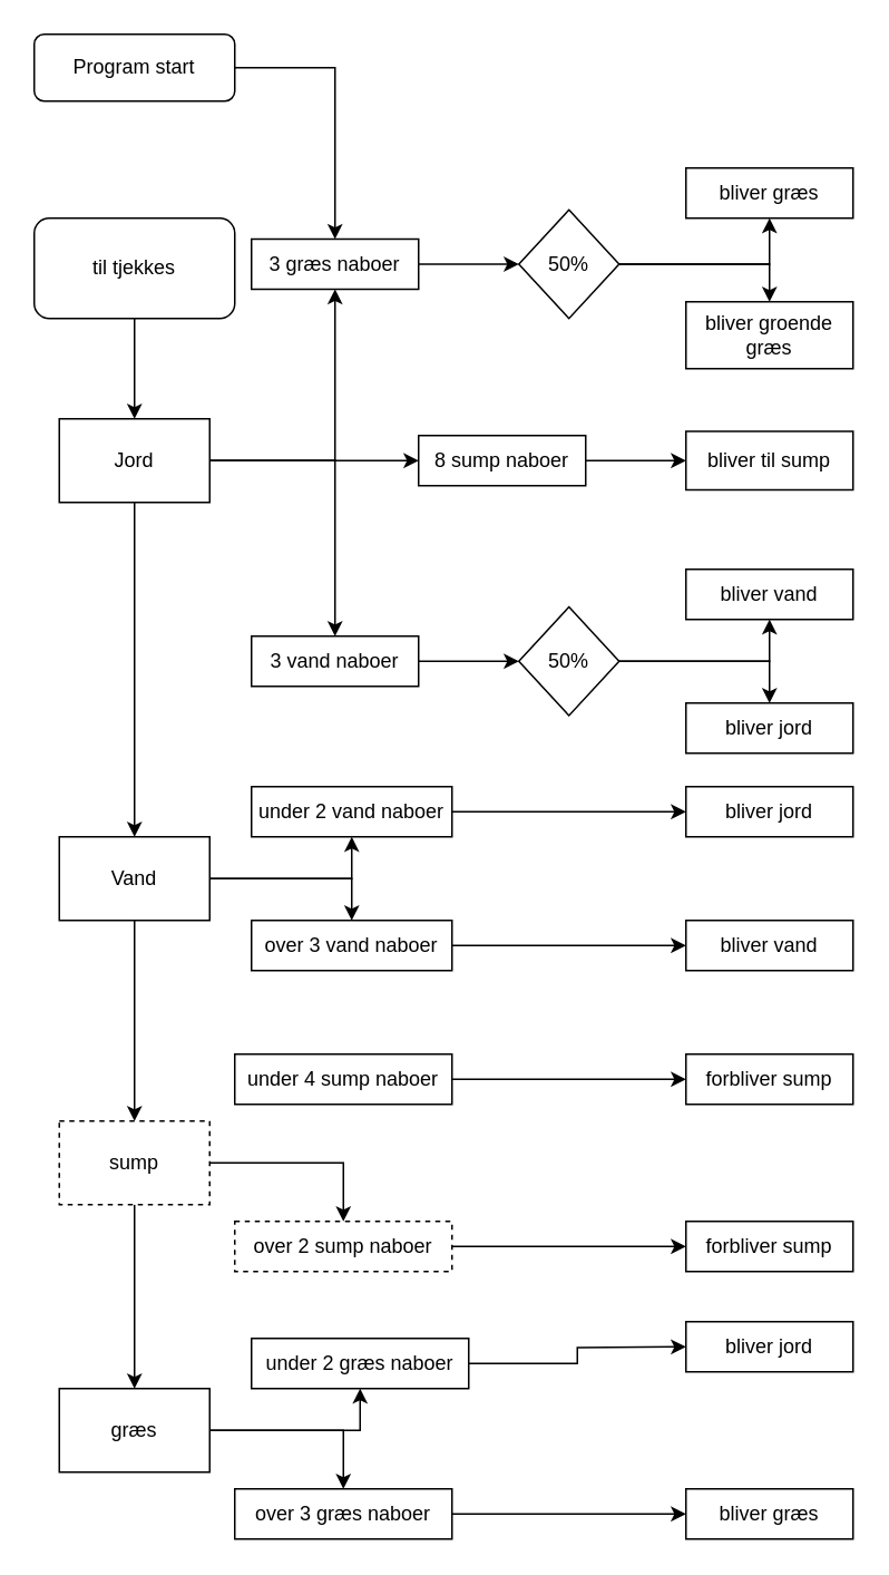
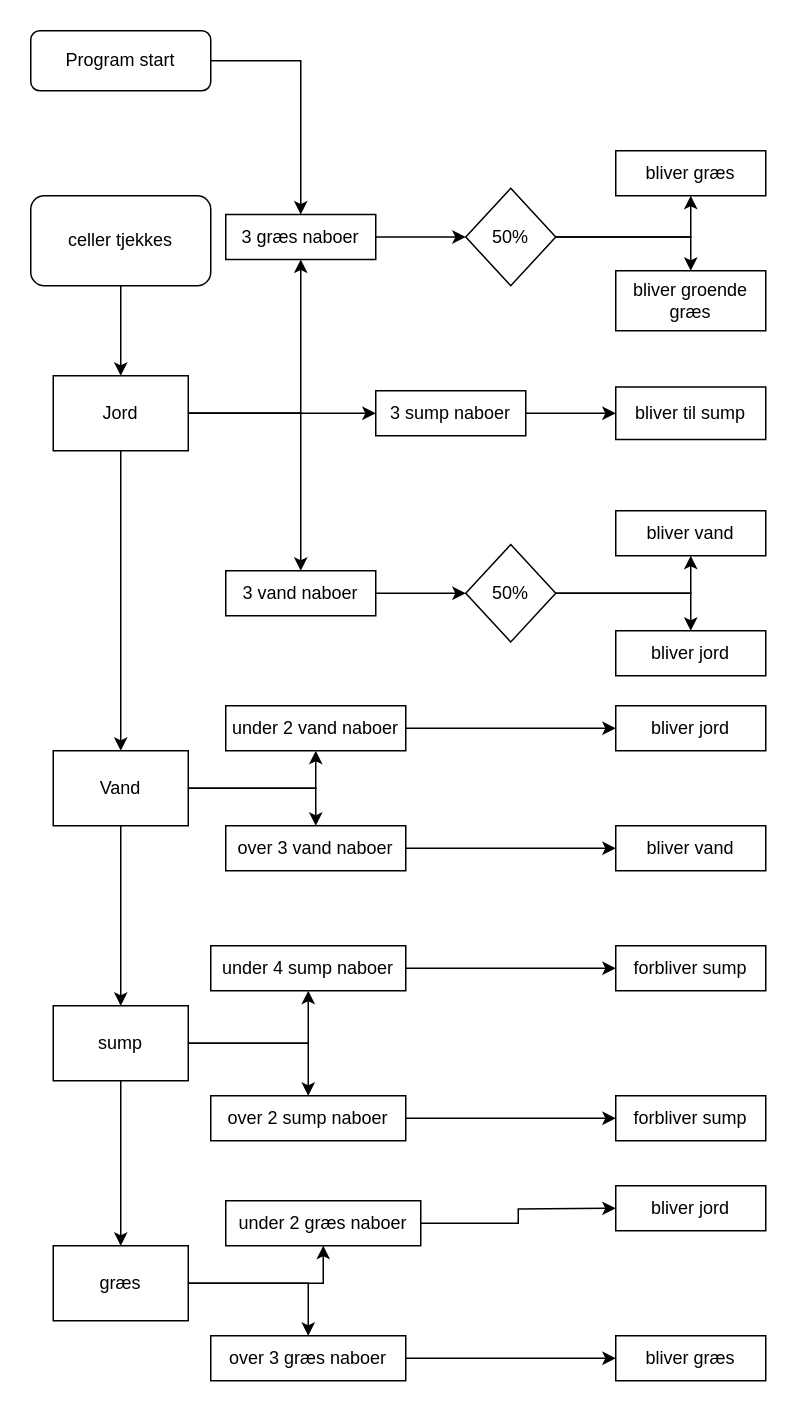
- <mxCell id="5" value="til tjekkes" style="whiteSpace=wrap;html=1;rounded=1;glass=0;strokeWidth=1;shadow=0;" vertex="1" parent="1"><mxGeometry x="20" y="130" width="120" height="60" as="geometry" /></mxCell>
+ <mxCell id="5" value="celler tjekkes" style="whiteSpace=wrap;html=1;rounded=1;glass=0;strokeWidth=1;shadow=0;" vertex="1" parent="1"><mxGeometry x="20" y="130" width="120" height="60" as="geometry" /></mxCell>
- <mxCell id="16" value="8 sump naboer" style="whiteSpace=wrap;html=1;rounded=0;" vertex="1" parent="1"><mxGeometry x="250" y="260" width="100" height="30" as="geometry" /></mxCell>
+ <mxCell id="16" value="3 sump naboer" style="whiteSpace=wrap;html=1;rounded=0;" vertex="1" parent="1"><mxGeometry x="250" y="260" width="100" height="30" as="geometry" /></mxCell>
+ <mxCell id="38" style="edgeStyle=orthogonalEdgeStyle;rounded=0;orthogonalLoop=1;jettySize=auto;html=1;entryX=0.5;entryY=1;entryDx=0;entryDy=0;" edge="1" parent="1" source="41" target="46"><mxGeometry relative="1" as="geometry" /></mxCell>
- <mxCell id="41" value="sump " style="rounded=0;whiteSpace=wrap;html=1;dashed=1;" vertex="1" parent="1"><mxGeometry x="35" y="670" width="90" height="50" as="geometry" /></mxCell>
+ <mxCell id="41" value="sump " style="rounded=0;whiteSpace=wrap;html=1;" vertex="1" parent="1"><mxGeometry x="35" y="670" width="90" height="50" as="geometry" /></mxCell>
- <mxCell id="48" value="over 2 sump naboer" style="whiteSpace=wrap;html=1;rounded=0;dashed=1;" vertex="1" parent="1"><mxGeometry x="140" y="730" width="130" height="30" as="geometry" /></mxCell>
+ <mxCell id="48" value="over 2 sump naboer" style="whiteSpace=wrap;html=1;rounded=0;" vertex="1" parent="1"><mxGeometry x="140" y="730" width="130" height="30" as="geometry" /></mxCell>
